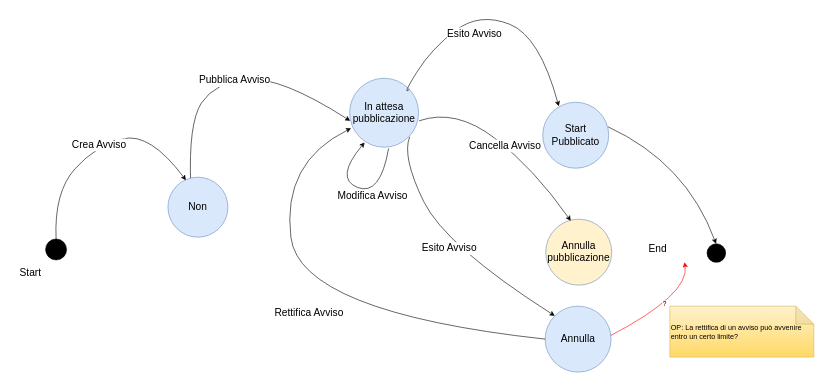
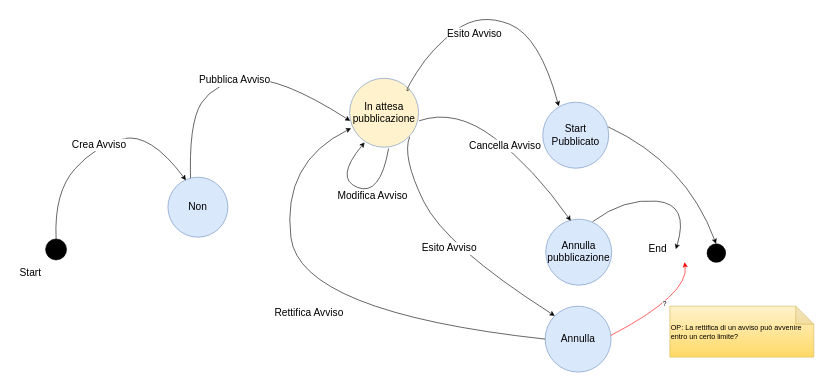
- <mxCell id="9" value="In attesa pubblicazione" style="ellipse;whiteSpace=wrap;html=1;aspect=fixed;fillColor=#dae8fc;strokeColor=#6c8ebf;fontSize=17;" vertex="1" parent="1"><mxGeometry x="582" y="130" width="115" height="115" as="geometry" /></mxCell>
+ <mxCell id="9" value="In attesa pubblicazione" style="ellipse;whiteSpace=wrap;html=1;aspect=fixed;fillColor=#fff2cc;strokeColor=#6c8ebf;fontSize=17;" vertex="1" parent="1"><mxGeometry x="582" y="130" width="115" height="115" as="geometry" /></mxCell>
+ <mxCell id="8" value="" style="curved=1;endArrow=classic;html=1;rounded=0;entryX=1;entryY=0.5;entryDx=0;entryDy=0;exitX=0.712;exitY=0.037;exitDx=0;exitDy=0;exitPerimeter=0;fontSize=17;" edge="1" parent="1" source="4" target="6"><mxGeometry width="50" height="50" relative="1" as="geometry"><mxPoint x="1209" y="391" as="sourcePoint" /><mxPoint x="1368" y="390" as="targetPoint" /><Array as="points"><mxPoint x="1039" y="330" /><mxPoint x="1149" y="340" /></Array></mxGeometry></mxCell>
- <mxCell id="4" value="Annulla pubblicazione" style="ellipse;whiteSpace=wrap;html=1;aspect=fixed;fillColor=#fff2cc;strokeColor=#6c8ebf;fontSize=17;" vertex="1" parent="1"><mxGeometry x="909" y="365" width="110" height="110" as="geometry" /></mxCell>
+ <mxCell id="4" value="Annulla pubblicazione" style="ellipse;whiteSpace=wrap;html=1;aspect=fixed;fillColor=#dae8fc;strokeColor=#6c8ebf;fontSize=17;" vertex="1" parent="1"><mxGeometry x="909" y="365" width="110" height="110" as="geometry" /></mxCell>
